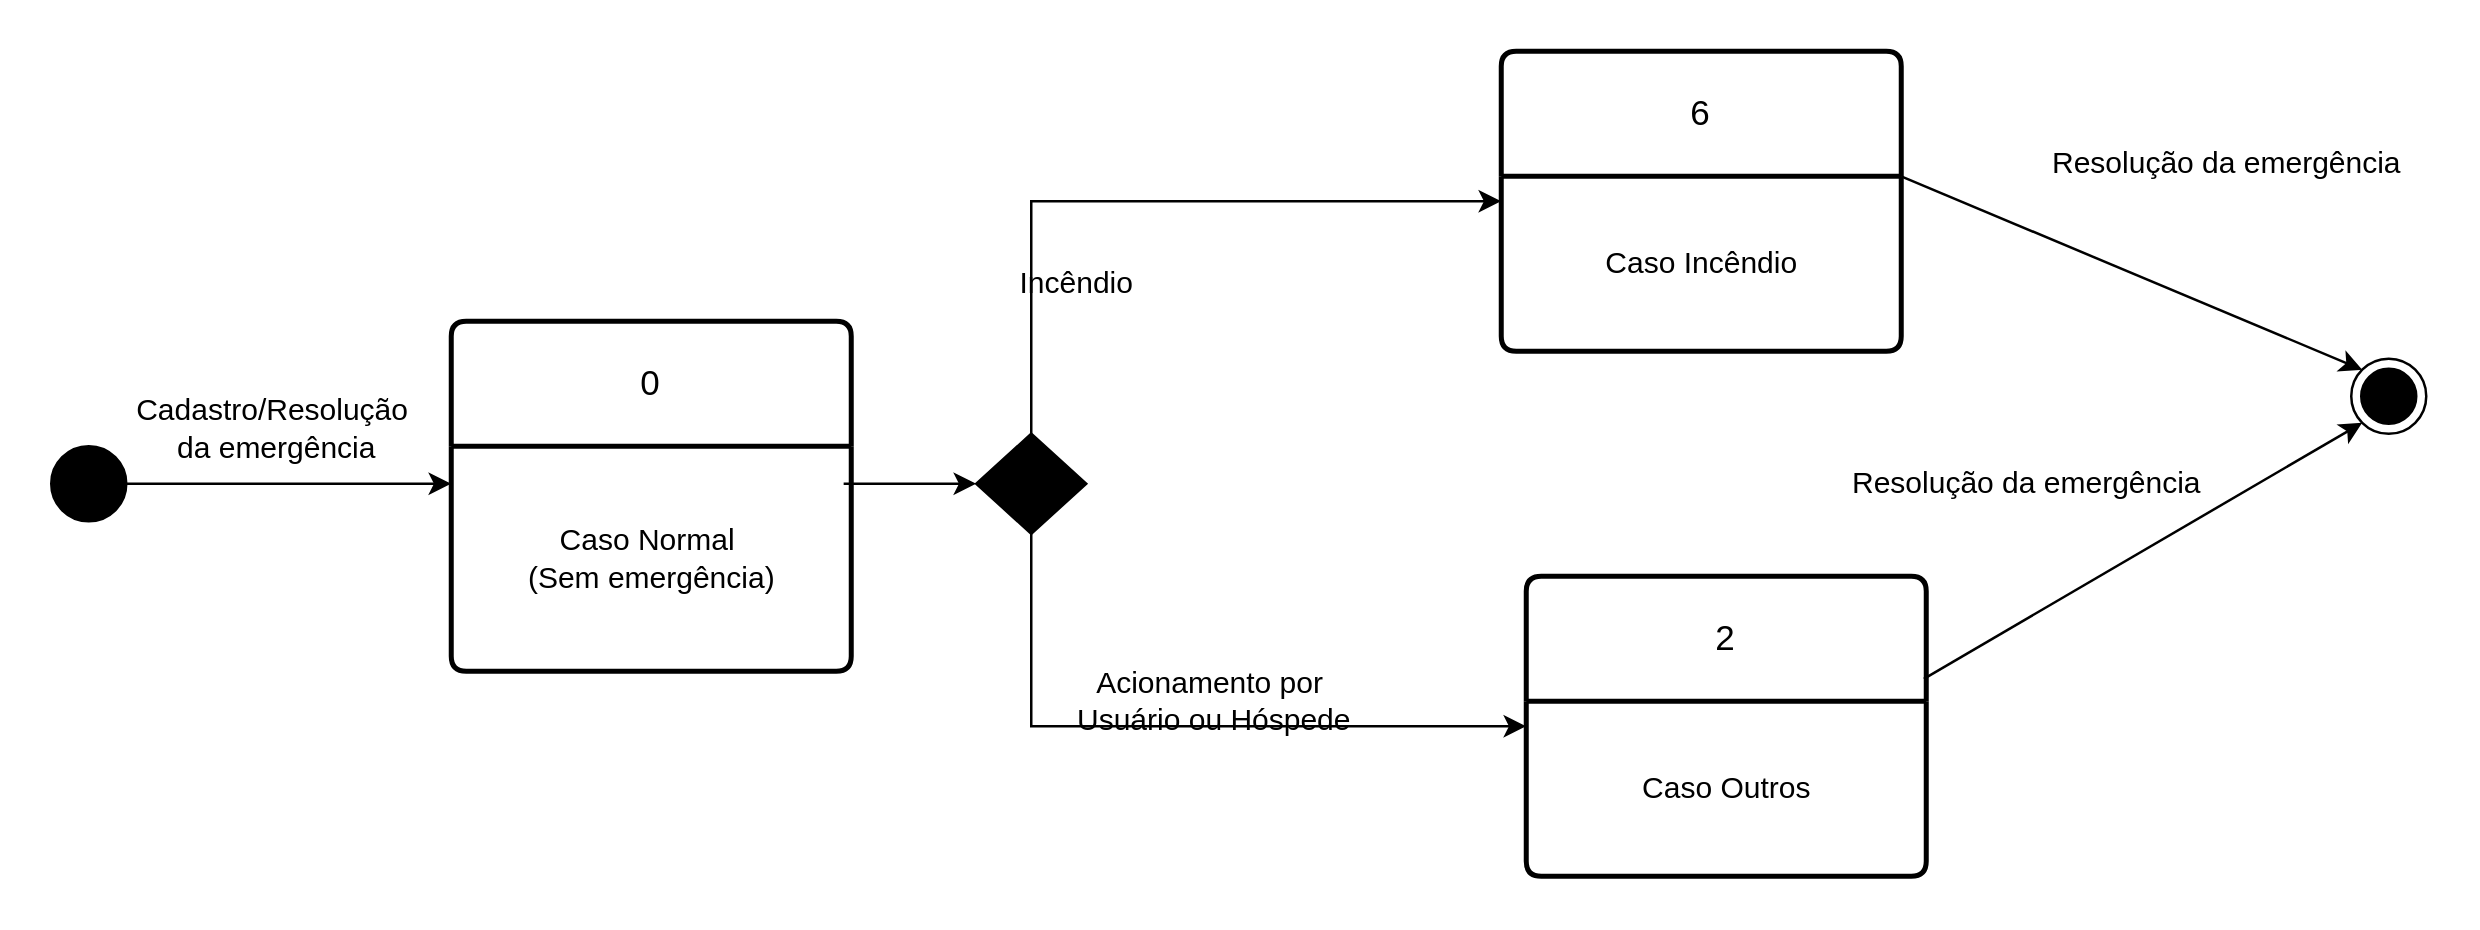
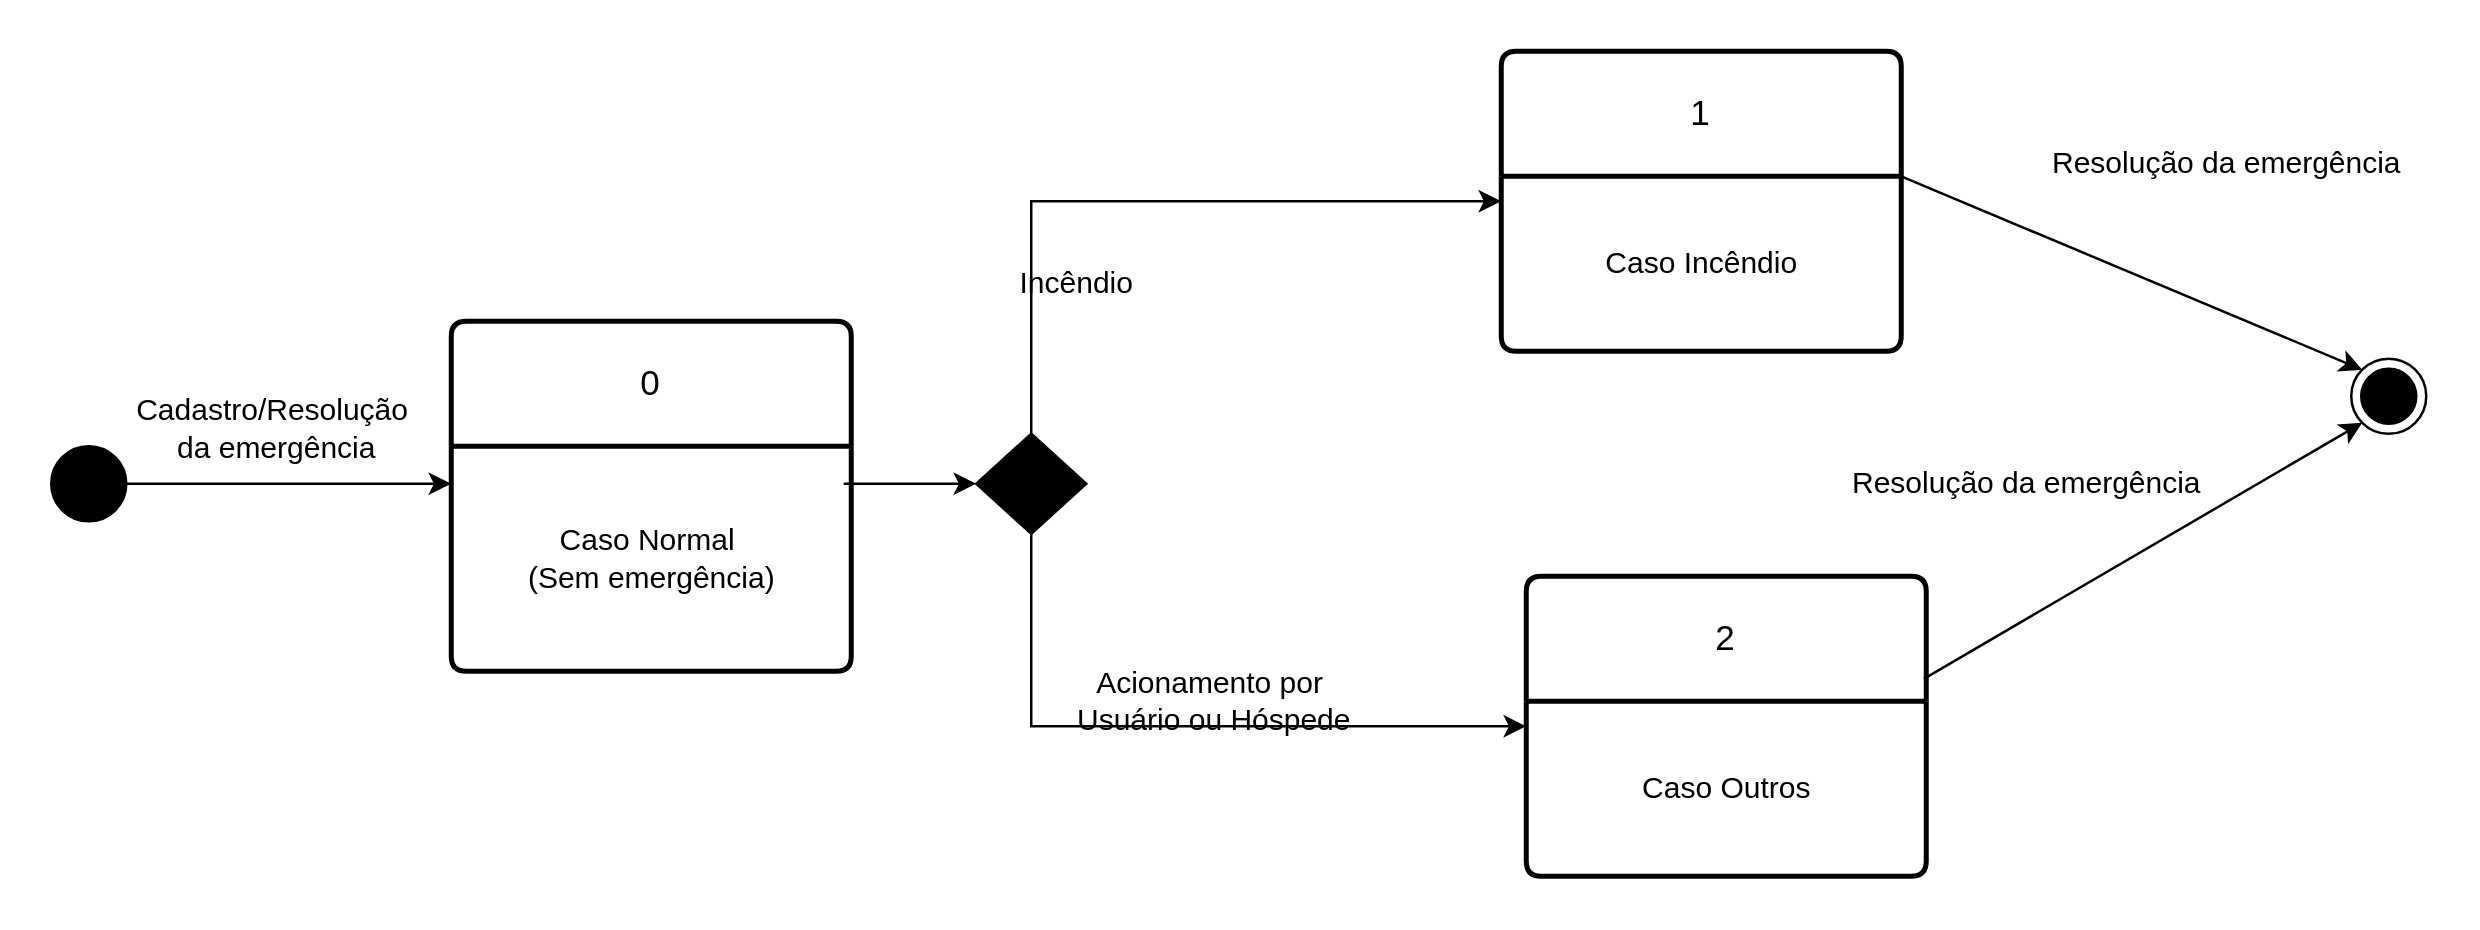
- <mxCell id="7" value="6" style="swimlane;childLayout=stackLayout;horizontal=1;startSize=50;horizontalStack=0;rounded=1;fontSize=14;fontStyle=0;strokeWidth=2;resizeParent=0;resizeLast=1;shadow=0;dashed=0;align=center;arcSize=4;whiteSpace=wrap;html=1;" vertex="1" parent="1"><mxGeometry x="600" y="20" width="160" height="120" as="geometry" /></mxCell>
+ <mxCell id="7" value="1" style="swimlane;childLayout=stackLayout;horizontal=1;startSize=50;horizontalStack=0;rounded=1;fontSize=14;fontStyle=0;strokeWidth=2;resizeParent=0;resizeLast=1;shadow=0;dashed=0;align=center;arcSize=4;whiteSpace=wrap;html=1;" vertex="1" parent="1"><mxGeometry x="600" y="20" width="160" height="120" as="geometry" /></mxCell>
